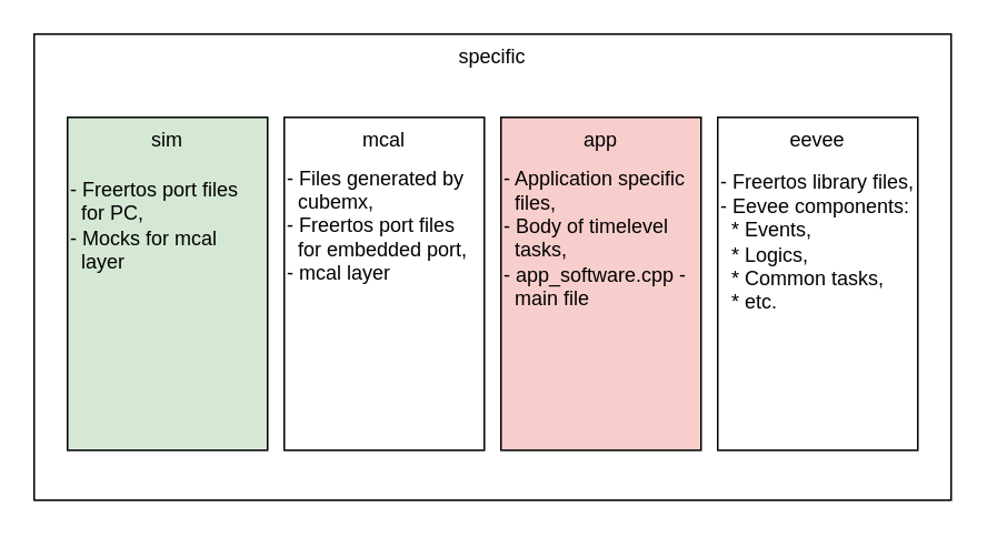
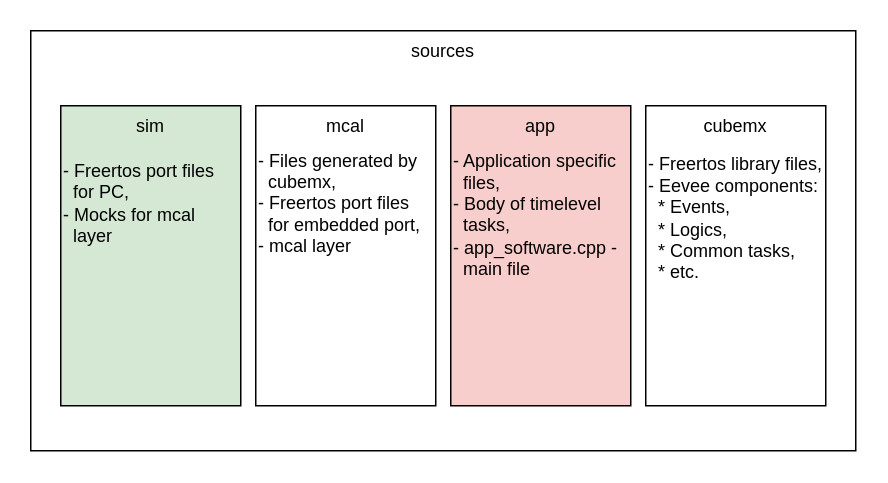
- <mxCell id="2" value="specific" style="rounded=0;whiteSpace=wrap;html=1;verticalAlign=top;" vertex="1" parent="1"><mxGeometry x="20" y="20" width="550" height="280" as="geometry" /></mxCell>
+ <mxCell id="2" value="sources" style="rounded=0;whiteSpace=wrap;html=1;verticalAlign=top;" vertex="1" parent="1"><mxGeometry x="20" y="20" width="550" height="280" as="geometry" /></mxCell>
- <mxCell id="5" value="eevee" style="rounded=0;whiteSpace=wrap;html=1;verticalAlign=top;" vertex="1" parent="1"><mxGeometry x="430" y="70" width="120" height="200" as="geometry" /></mxCell>
+ <mxCell id="5" value="cubemx" style="rounded=0;whiteSpace=wrap;html=1;verticalAlign=top;" vertex="1" parent="1"><mxGeometry x="430" y="70" width="120" height="200" as="geometry" /></mxCell>
